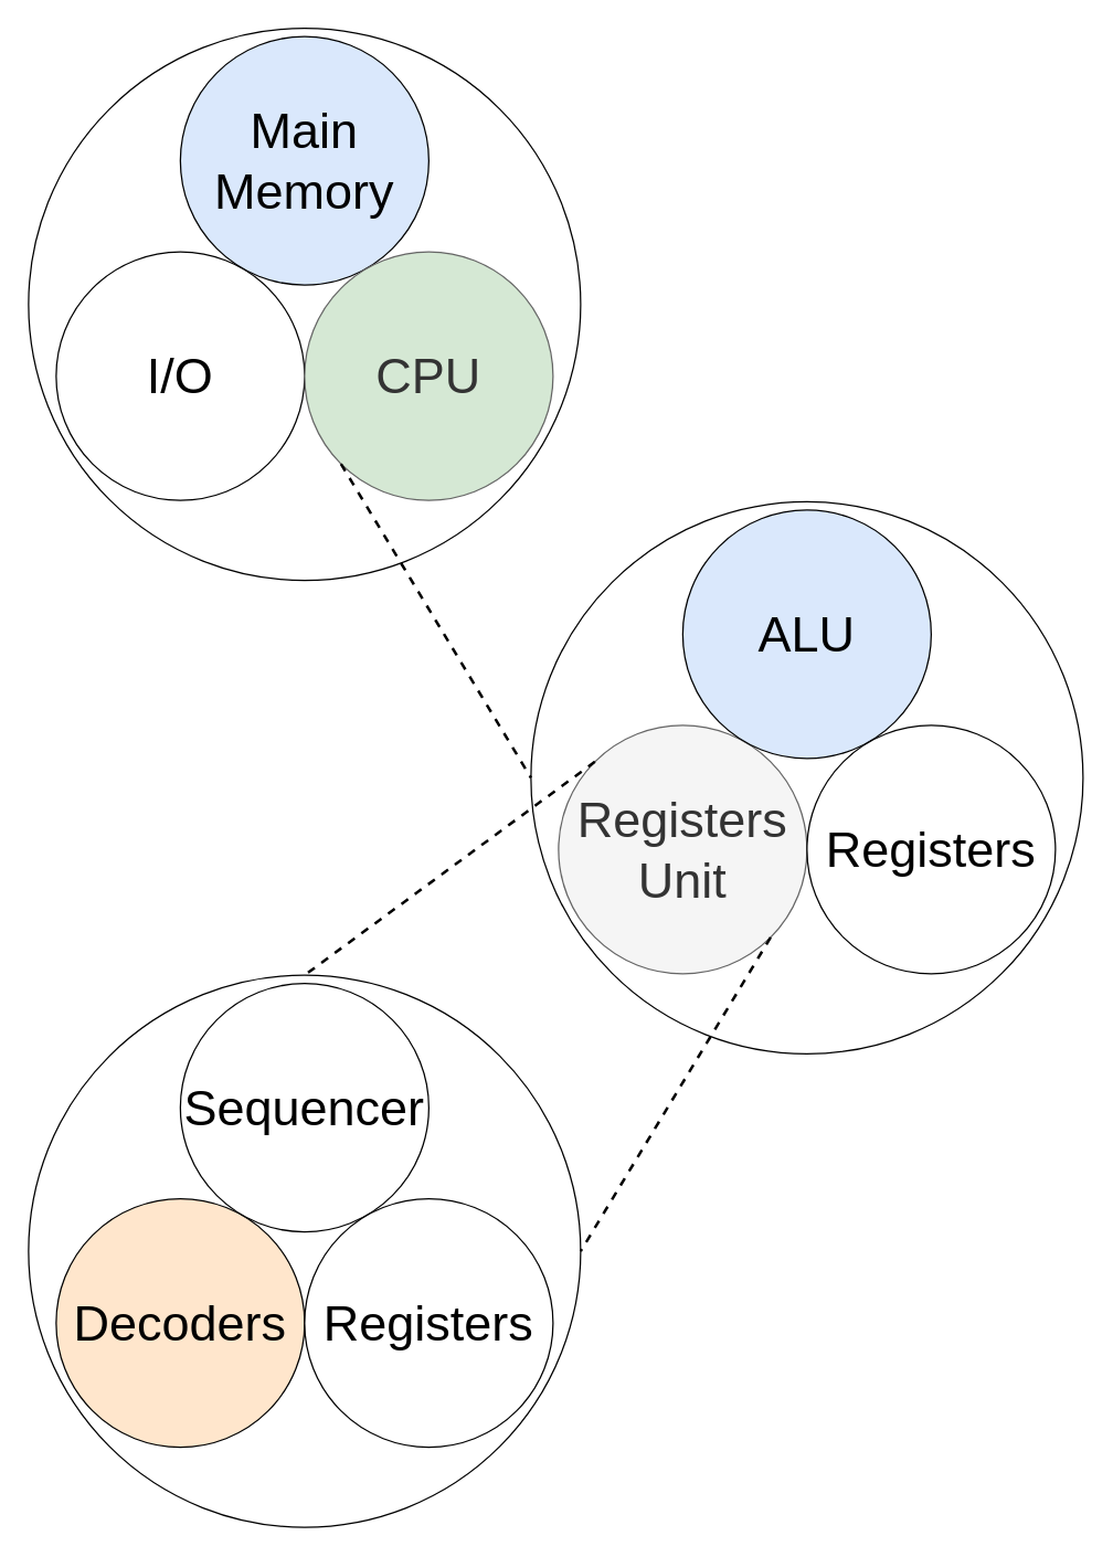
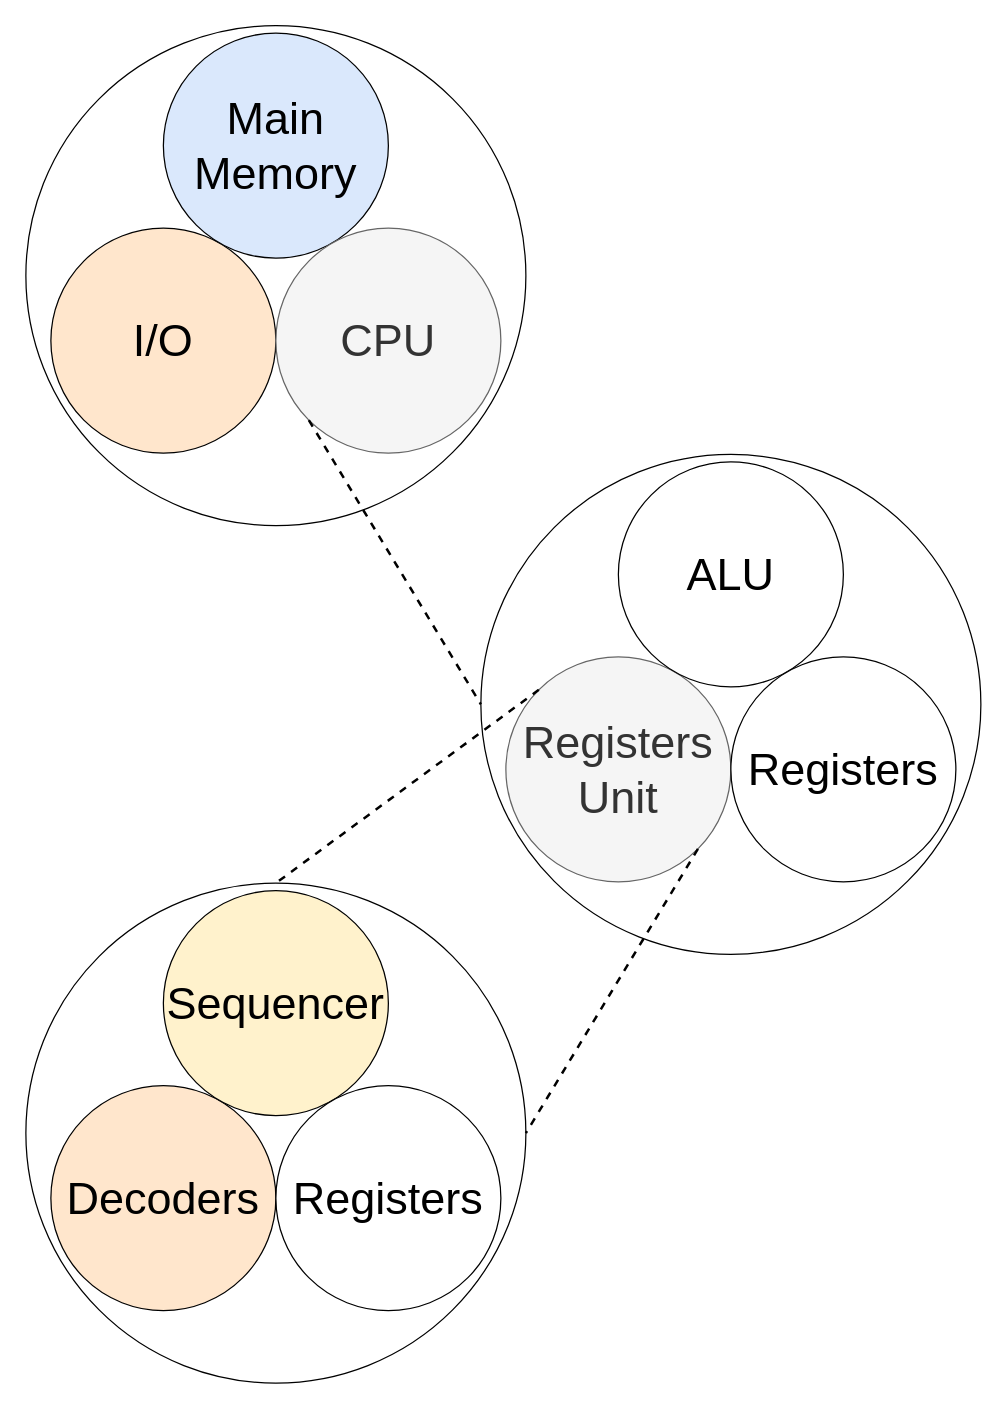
- <mxCell id="6" value="&lt;font style=&quot;font-size: 36px&quot;&gt;I/O&lt;/font&gt;" style="ellipse;whiteSpace=wrap;html=1;aspect=fixed;" vertex="1" parent="4"><mxGeometry y="156" width="180" height="180" as="geometry" /></mxCell>
+ <mxCell id="6" value="&lt;font style=&quot;font-size: 36px&quot;&gt;I/O&lt;/font&gt;" style="ellipse;whiteSpace=wrap;html=1;aspect=fixed;fillColor=#ffe6cc;" vertex="1" parent="4"><mxGeometry y="156" width="180" height="180" as="geometry" /></mxCell>
- <mxCell id="8" value="&lt;font style=&quot;font-size: 36px&quot;&gt;CPU&lt;/font&gt;" style="ellipse;whiteSpace=wrap;html=1;aspect=fixed;fillColor=#d5e8d4;strokeColor=#666666;fontColor=#333333;" vertex="1" parent="4"><mxGeometry x="180" y="156" width="180" height="180" as="geometry" /></mxCell>
+ <mxCell id="8" value="&lt;font style=&quot;font-size: 36px&quot;&gt;CPU&lt;/font&gt;" style="ellipse;whiteSpace=wrap;html=1;aspect=fixed;fillColor=#f5f5f5;strokeColor=#666666;fontColor=#333333;" vertex="1" parent="4"><mxGeometry x="180" y="156" width="180" height="180" as="geometry" /></mxCell>
- <mxCell id="13" value="&lt;span style=&quot;font-size: 36px&quot;&gt;ALU&lt;br&gt;&lt;/span&gt;" style="ellipse;whiteSpace=wrap;html=1;aspect=fixed;fillColor=#dae8fc;" vertex="1" parent="10"><mxGeometry x="90" width="180" height="180" as="geometry" /></mxCell>
+ <mxCell id="13" value="&lt;span style=&quot;font-size: 36px&quot;&gt;ALU&lt;br&gt;&lt;/span&gt;" style="ellipse;whiteSpace=wrap;html=1;aspect=fixed;" vertex="1" parent="10"><mxGeometry x="90" width="180" height="180" as="geometry" /></mxCell>
- <mxCell id="19" value="&lt;span style=&quot;font-size: 36px&quot;&gt;Sequencer&lt;/span&gt;" style="ellipse;whiteSpace=wrap;html=1;aspect=fixed;" vertex="1" parent="16"><mxGeometry x="90" width="180" height="180" as="geometry" /></mxCell>
+ <mxCell id="19" value="&lt;span style=&quot;font-size: 36px&quot;&gt;Sequencer&lt;/span&gt;" style="ellipse;whiteSpace=wrap;html=1;aspect=fixed;fillColor=#fff2cc;" vertex="1" parent="16"><mxGeometry x="90" width="180" height="180" as="geometry" /></mxCell>
